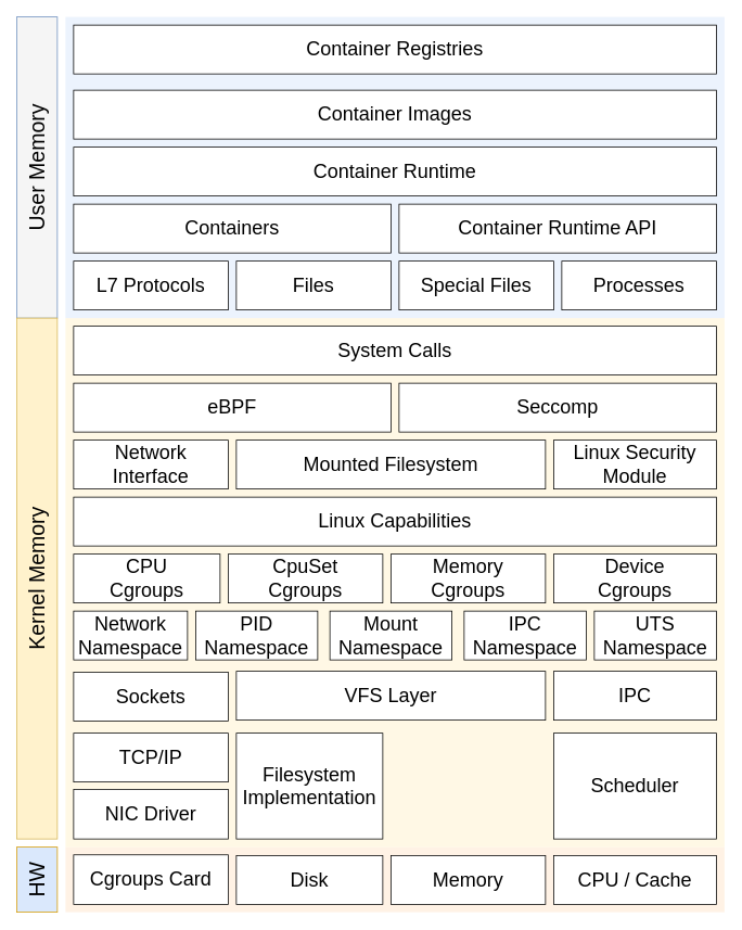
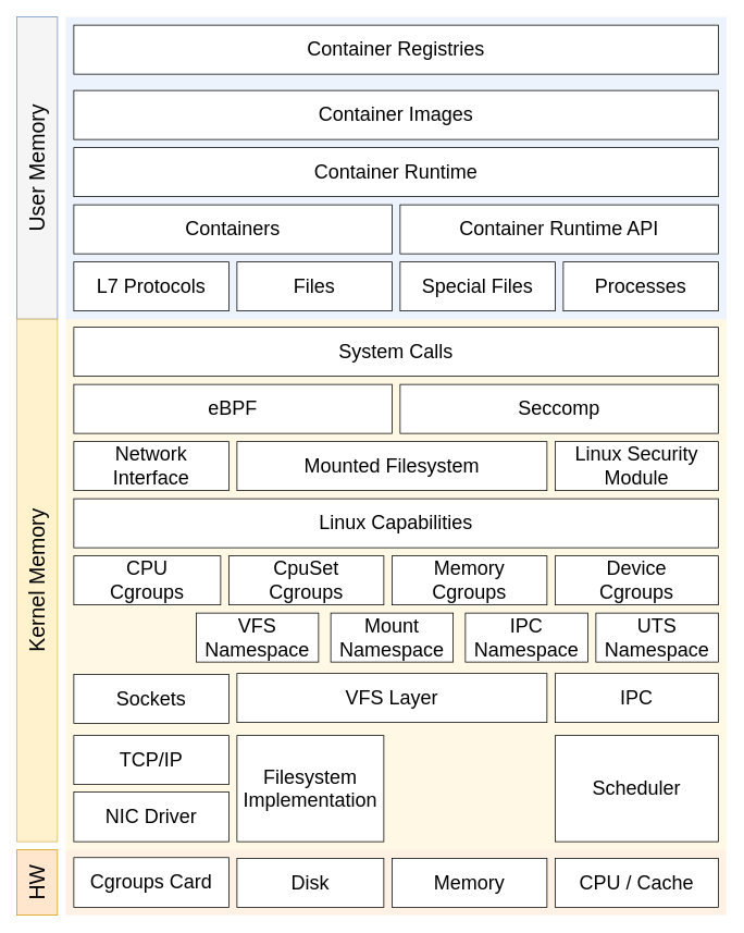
- <mxCell id="21" value="&lt;span style=&quot;font-size: 24px;&quot;&gt;&lt;font style=&quot;color: rgb(0, 0, 0);&quot;&gt;Network&lt;/font&gt;&lt;/span&gt;&lt;div&gt;&lt;span style=&quot;font-size: 24px;&quot;&gt;&lt;font style=&quot;color: rgb(0, 0, 0);&quot;&gt;Namespace&lt;/font&gt;&lt;/span&gt;&lt;/div&gt;" style="rounded=0;whiteSpace=wrap;html=1;fillColor=default;fontColor=#F00000;" parent="1" vertex="1"><mxGeometry x="90" y="750" width="140" height="60" as="geometry" /></mxCell>
- <mxCell id="36" value="&lt;span style=&quot;font-size: 24px;&quot;&gt;PID&lt;/span&gt;&lt;div&gt;&lt;span style=&quot;font-size: 24px;&quot;&gt;Namespace&lt;/span&gt;&lt;/div&gt;" style="rounded=0;whiteSpace=wrap;html=1;fillColor=default;" parent="1" vertex="1"><mxGeometry x="240" y="750" width="150" height="60" as="geometry" /></mxCell>
+ <mxCell id="36" value="&lt;span style=&quot;font-size: 24px;&quot;&gt;VFS&lt;/span&gt;&lt;div&gt;&lt;span style=&quot;font-size: 24px;&quot;&gt;Namespace&lt;/span&gt;&lt;/div&gt;" style="rounded=0;whiteSpace=wrap;html=1;fillColor=default;" parent="1" vertex="1"><mxGeometry x="240" y="750" width="150" height="60" as="geometry" /></mxCell>
- <mxCell id="43" value="HW" style="rounded=0;whiteSpace=wrap;html=1;fontSize=26;horizontal=0;fillColor=#dae8fc;strokeColor=#d79b00;" parent="1" vertex="1"><mxGeometry y="1040" width="50" height="80" as="geometry" x="20" /></mxCell>
+ <mxCell id="43" value="HW" style="rounded=0;whiteSpace=wrap;html=1;fontSize=26;horizontal=0;fillColor=#ffe6cc;strokeColor=#d79b00;" parent="1" vertex="1"><mxGeometry y="1040" width="50" height="80" as="geometry" x="20" /></mxCell>
